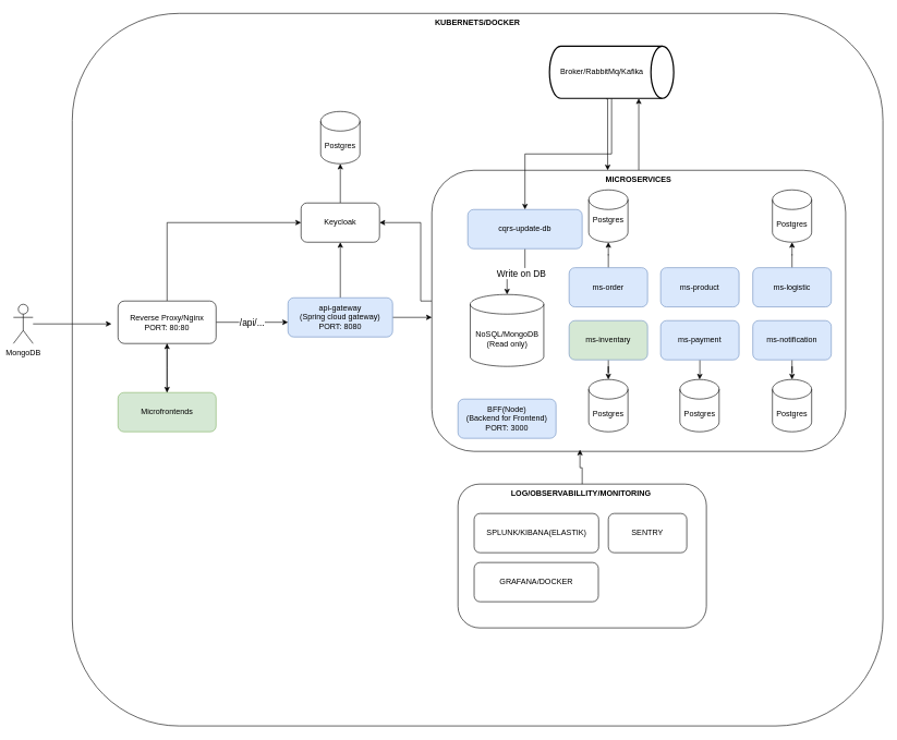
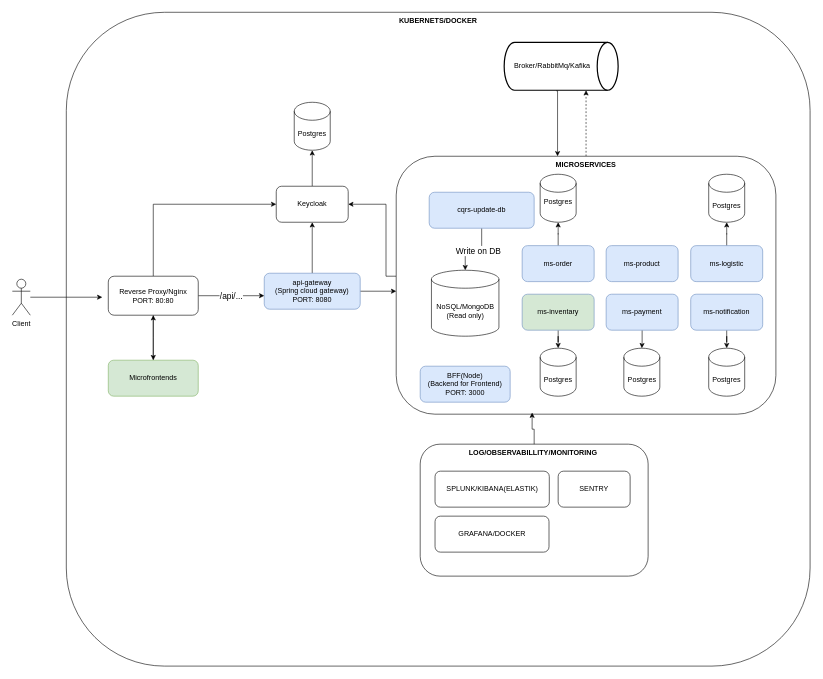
- <mxCell id="3" style="edgeStyle=orthogonalEdgeStyle;rounded=0;orthogonalLoop=1;jettySize=auto;html=1;" edge="1" parent="1" source="5" target="26"><mxGeometry relative="1" as="geometry"><Array as="points"><mxPoint x="905" y="260" /><mxPoint x="905" y="260" /></Array></mxGeometry></mxCell>
+ <mxCell id="3" style="edgeStyle=orthogonalEdgeStyle;rounded=0;orthogonalLoop=1;jettySize=auto;html=1;dashed=1;" edge="1" parent="1" source="5" target="26"><mxGeometry relative="1" as="geometry"><Array as="points"><mxPoint x="905" y="260" /><mxPoint x="905" y="260" /></Array></mxGeometry></mxCell>
- <mxCell id="25" style="edgeStyle=orthogonalEdgeStyle;rounded=0;orthogonalLoop=1;jettySize=auto;html=1;" edge="1" parent="1" source="26" target="49"><mxGeometry relative="1" as="geometry" /></mxCell>
- <mxCell id="40" value="MongoDB" style="shape=umlActor;verticalLabelPosition=bottom;verticalAlign=top;html=1;outlineConnect=0;" vertex="1" parent="1"><mxGeometry x="20" y="465" width="30" height="60" as="geometry" /></mxCell>
+ <mxCell id="40" value="Client" style="shape=umlActor;verticalLabelPosition=bottom;verticalAlign=top;html=1;outlineConnect=0;" vertex="1" parent="1"><mxGeometry x="20" y="465" width="30" height="60" as="geometry" /></mxCell>
